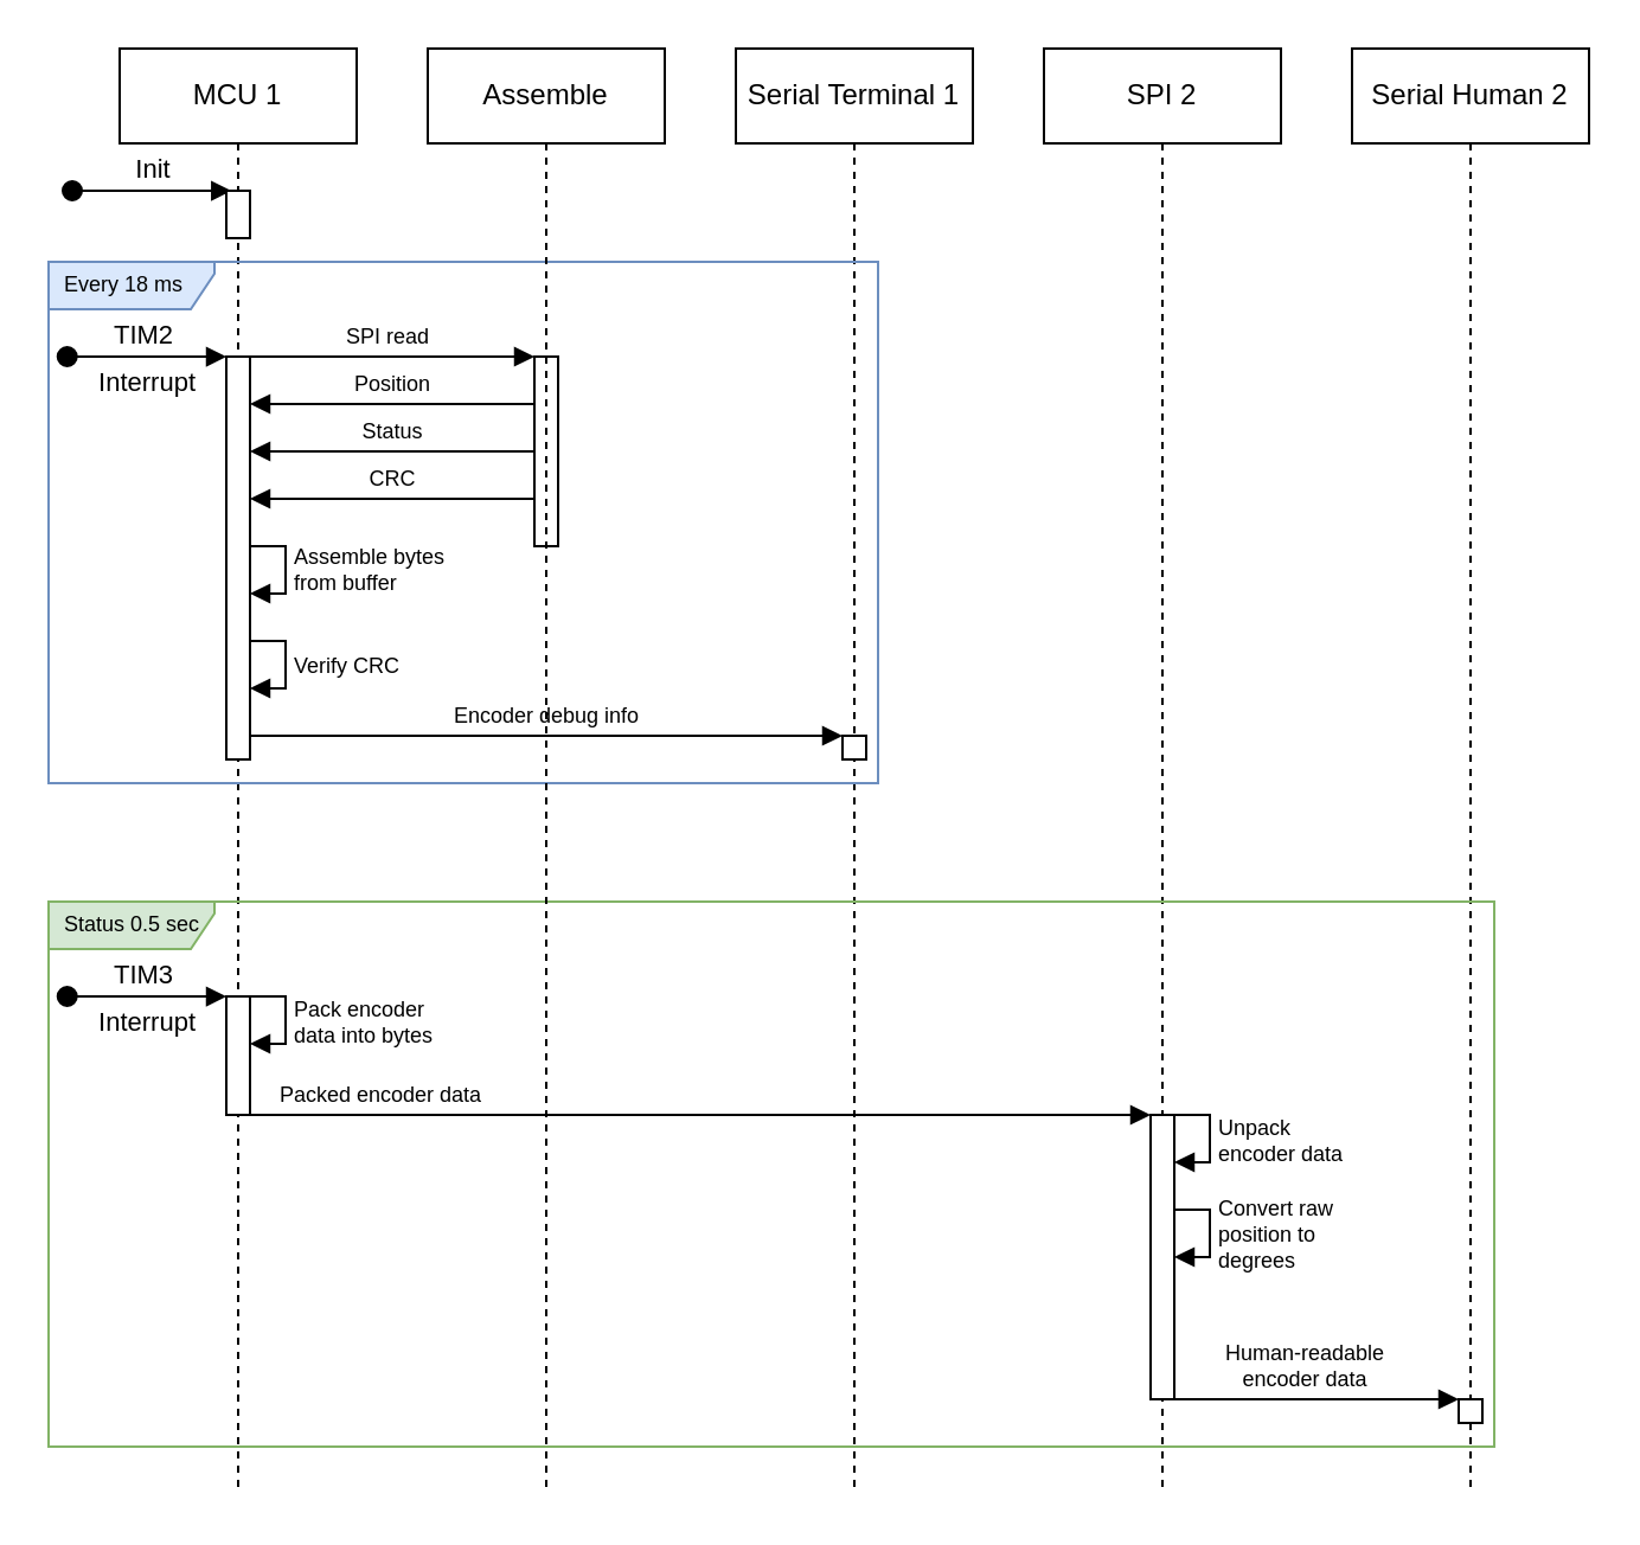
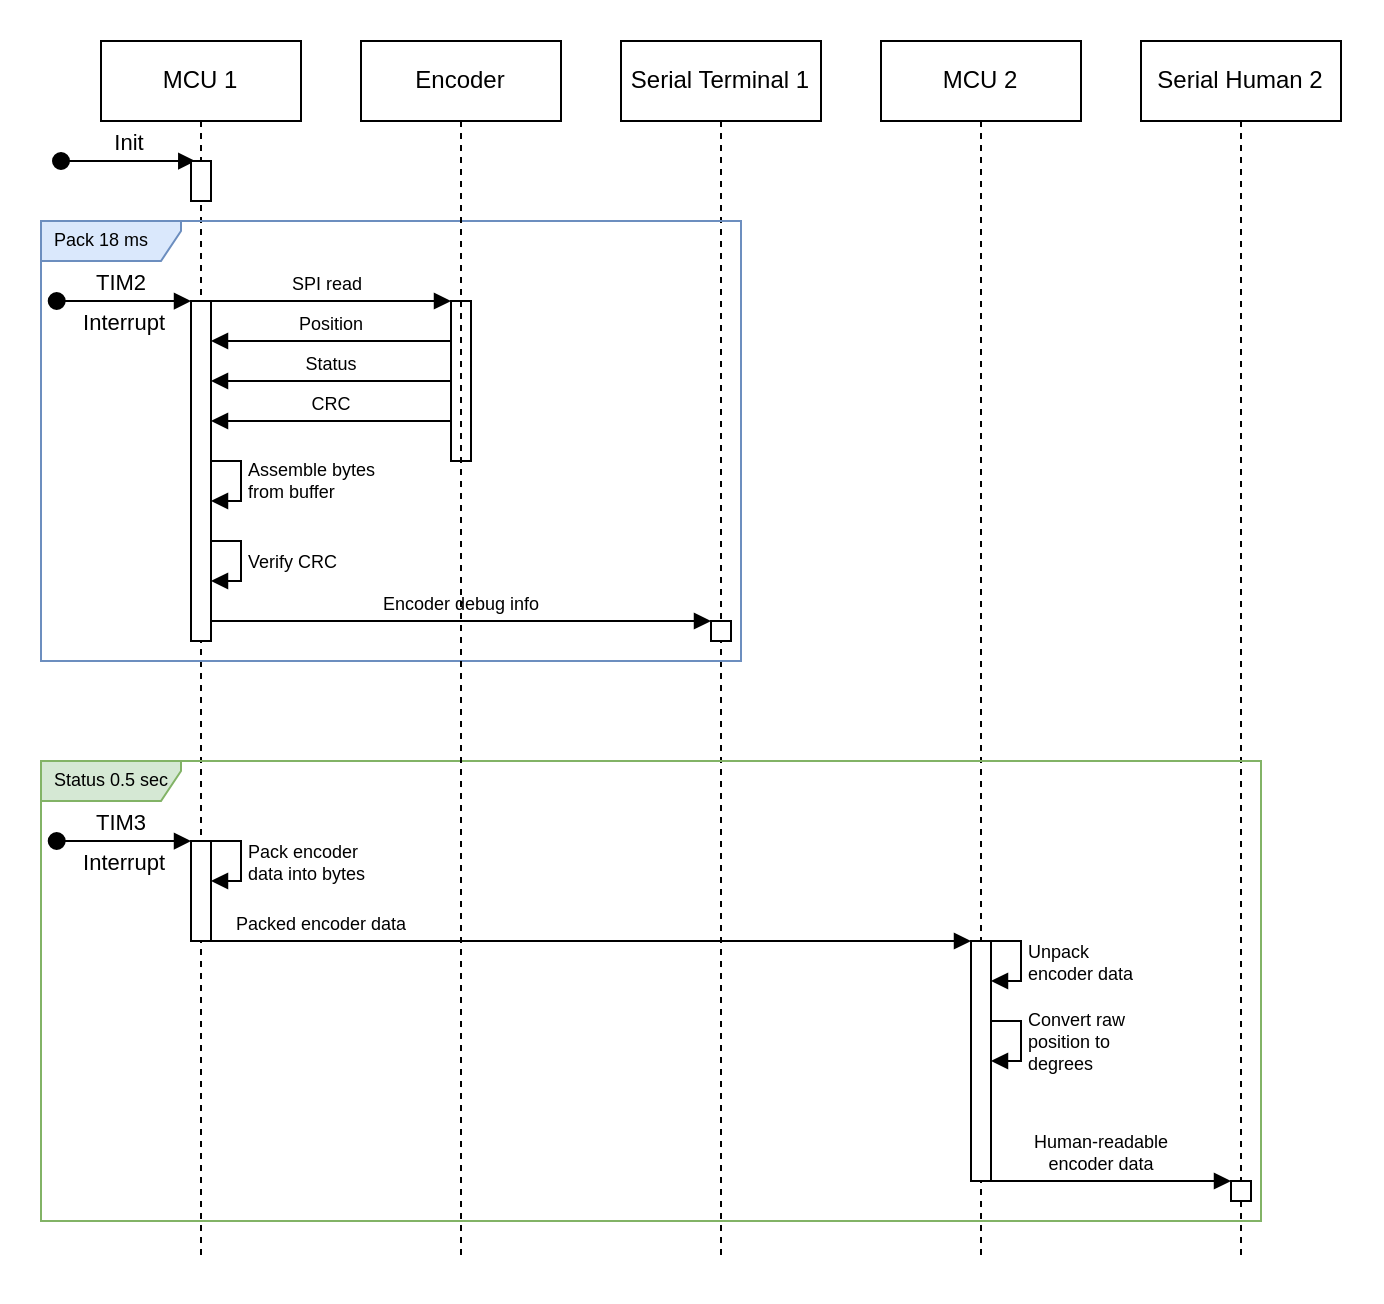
- <mxCell id="30" value="Assemble" style="shape=umlLifeline;perimeter=lifelinePerimeter;whiteSpace=wrap;html=1;container=1;collapsible=0;recursiveResize=0;outlineConnect=0;movable=1;resizable=1;rotatable=1;deletable=1;editable=1;connectable=1;" parent="1" vertex="1"><mxGeometry x="180" y="20" width="100" height="610" as="geometry" /></mxCell>
+ <mxCell id="30" value="Encoder" style="shape=umlLifeline;perimeter=lifelinePerimeter;whiteSpace=wrap;html=1;container=1;collapsible=0;recursiveResize=0;outlineConnect=0;movable=1;resizable=1;rotatable=1;deletable=1;editable=1;connectable=1;" parent="1" vertex="1"><mxGeometry x="180" y="20" width="100" height="610" as="geometry" /></mxCell>
- <mxCell id="2" value="SPI 2" style="shape=umlLifeline;perimeter=lifelinePerimeter;whiteSpace=wrap;html=1;container=1;collapsible=0;recursiveResize=0;outlineConnect=0;movable=1;resizable=1;rotatable=1;deletable=1;editable=1;connectable=1;" parent="1" vertex="1"><mxGeometry x="440" y="20" width="100" height="610" as="geometry" /></mxCell>
+ <mxCell id="2" value="MCU 2" style="shape=umlLifeline;perimeter=lifelinePerimeter;whiteSpace=wrap;html=1;container=1;collapsible=0;recursiveResize=0;outlineConnect=0;movable=1;resizable=1;rotatable=1;deletable=1;editable=1;connectable=1;" parent="1" vertex="1"><mxGeometry x="440" y="20" width="100" height="610" as="geometry" /></mxCell>
- <mxCell id="10" value="Every 18 ms" style="shape=umlFrame;whiteSpace=wrap;html=1;width=70;height=20;boundedLbl=1;verticalAlign=middle;align=left;spacingLeft=5;fontSize=9;fillColor=#dae8fc;swimlaneFillColor=none;strokeColor=#6c8ebf;" parent="7" vertex="1"><mxGeometry x="-30" y="90" width="350" height="220" as="geometry" /></mxCell>
+ <mxCell id="10" value="Pack 18 ms" style="shape=umlFrame;whiteSpace=wrap;html=1;width=70;height=20;boundedLbl=1;verticalAlign=middle;align=left;spacingLeft=5;fontSize=9;fillColor=#dae8fc;swimlaneFillColor=none;strokeColor=#6c8ebf;" parent="7" vertex="1"><mxGeometry x="-30" y="90" width="350" height="220" as="geometry" /></mxCell>
